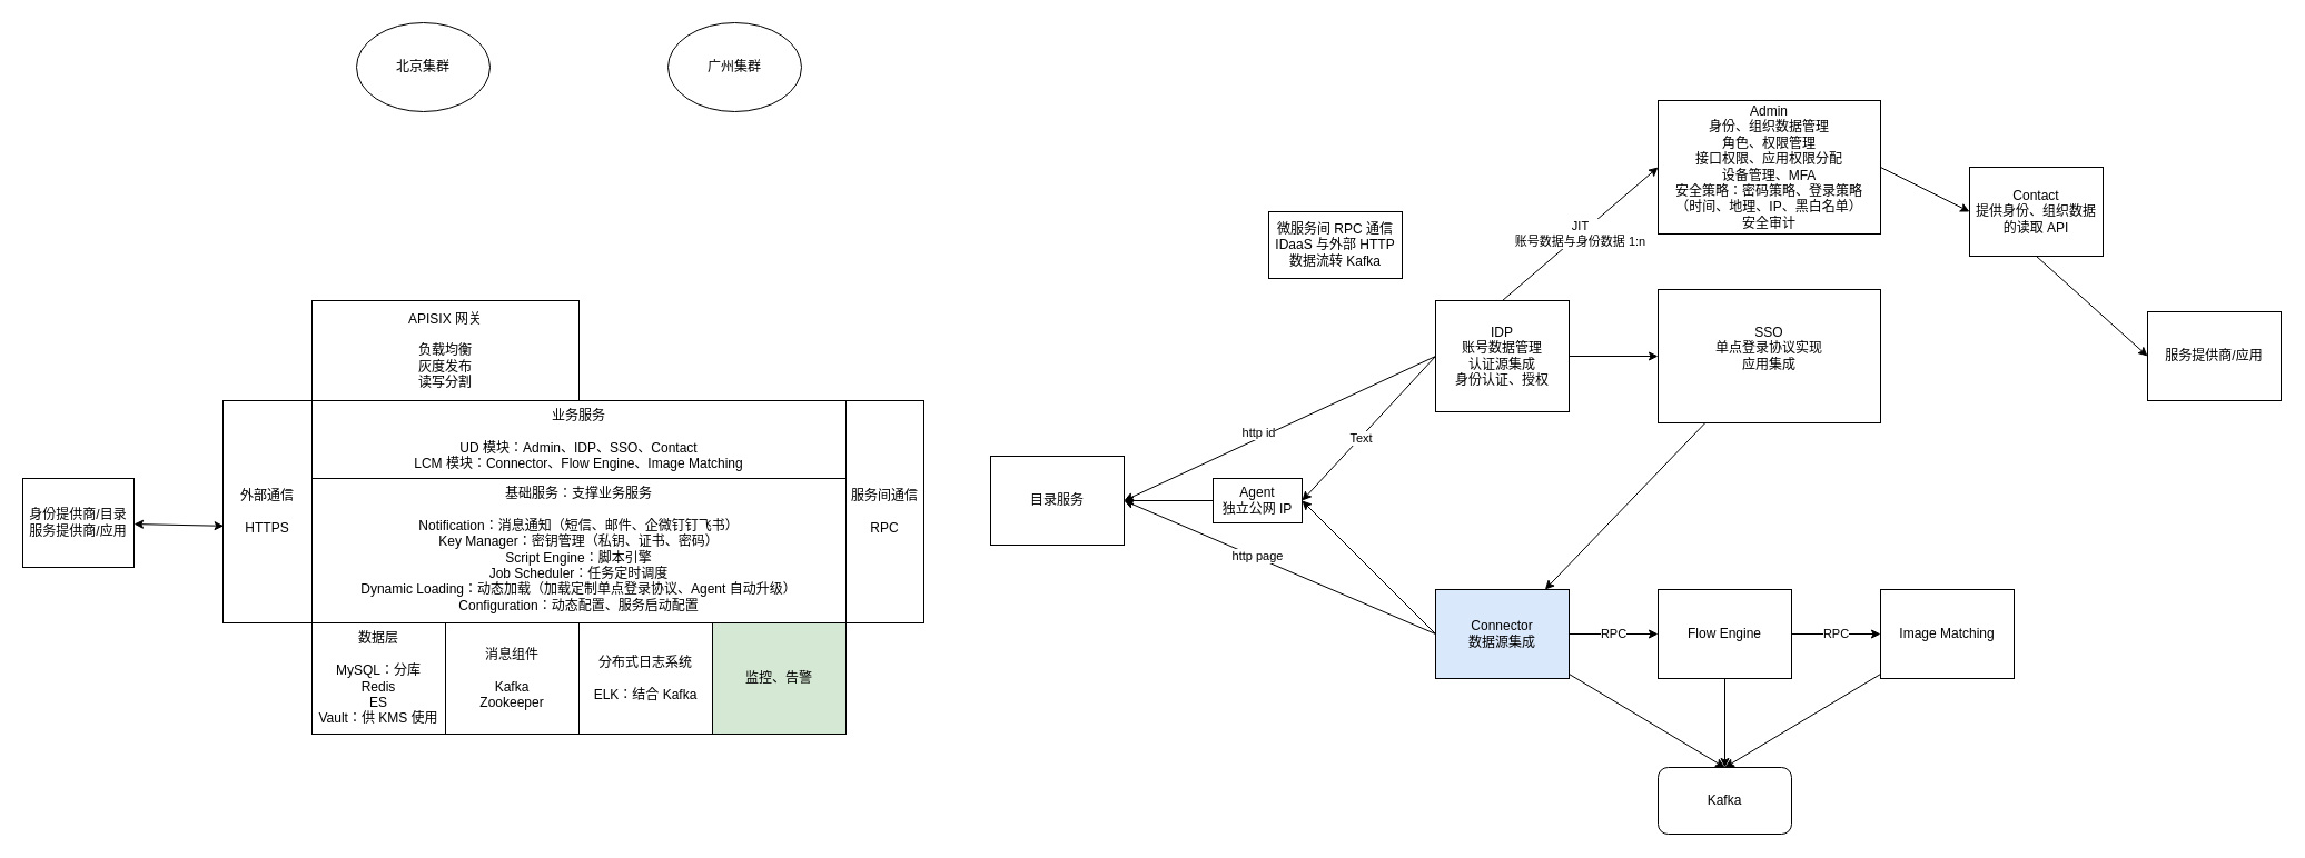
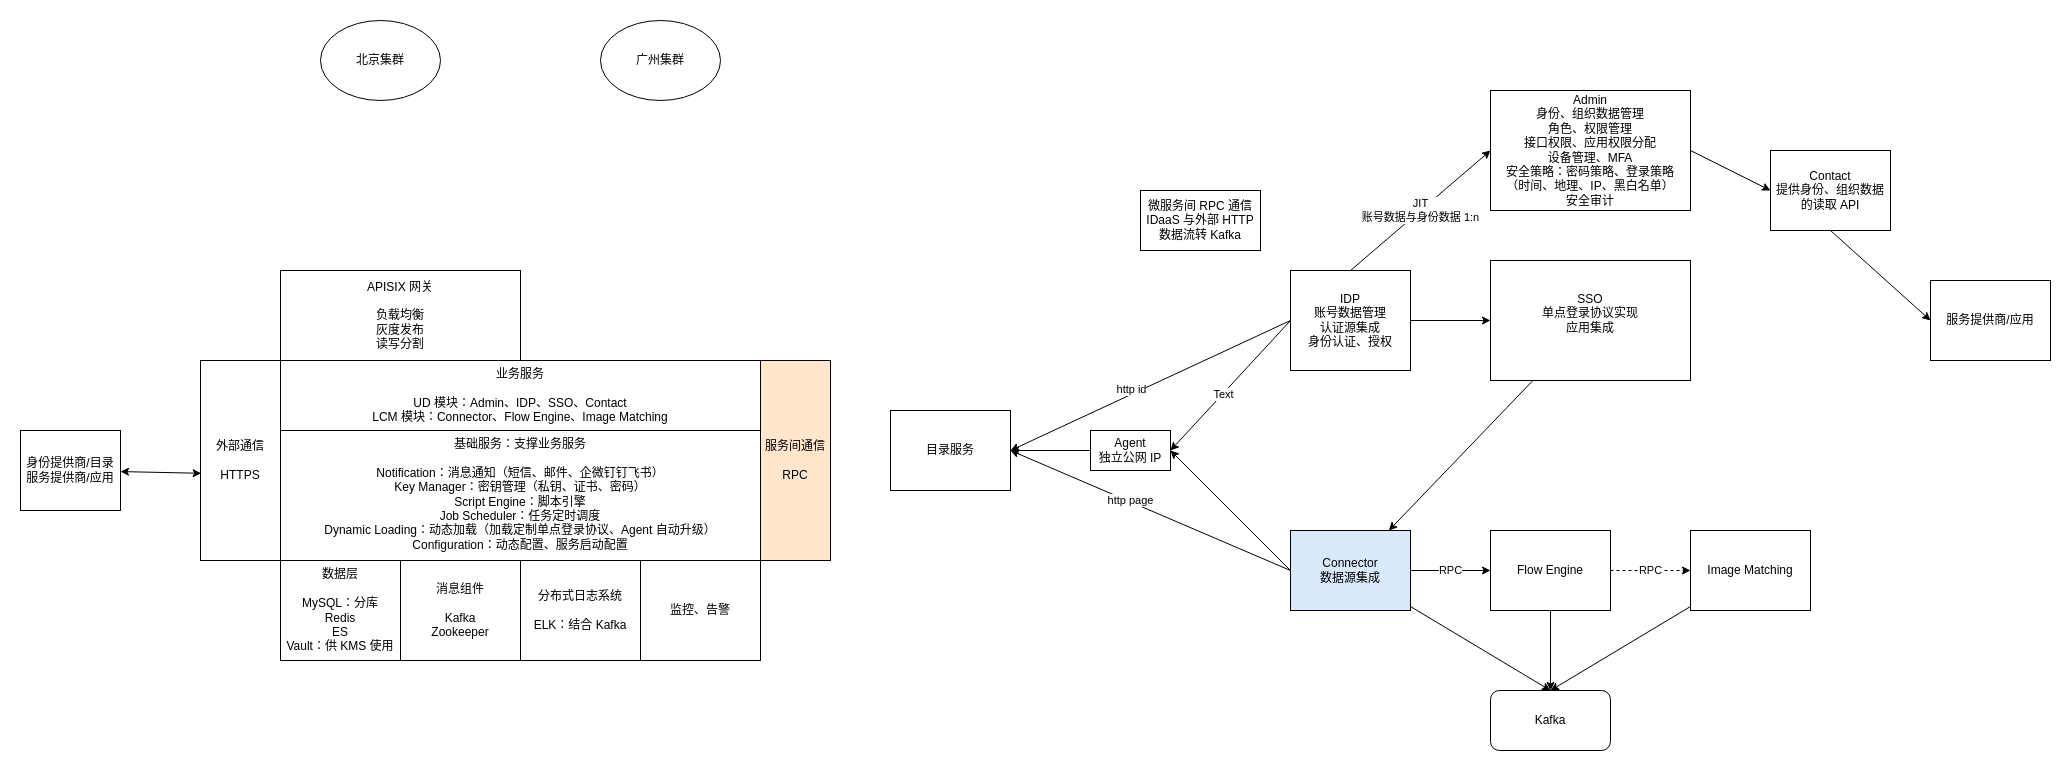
- <mxCell id="39" value="&lt;div&gt;服务间通信&lt;/div&gt;&lt;div&gt;&lt;br&gt;&lt;/div&gt;&lt;div&gt;RPC&lt;br&gt;&lt;/div&gt;" style="rounded=0;whiteSpace=wrap;html=1;" vertex="1" parent="1"><mxGeometry x="760" y="360" width="70" height="200" as="geometry" /></mxCell>
+ <mxCell id="39" value="&lt;div&gt;服务间通信&lt;/div&gt;&lt;div&gt;&lt;br&gt;&lt;/div&gt;&lt;div&gt;RPC&lt;br&gt;&lt;/div&gt;" style="rounded=0;whiteSpace=wrap;html=1;fillColor=#ffe6cc;" vertex="1" parent="1"><mxGeometry x="760" y="360" width="70" height="200" as="geometry" /></mxCell>
- <mxCell id="18" value="&lt;div&gt;RPC&lt;/div&gt;" style="edgeStyle=none;rounded=0;orthogonalLoop=1;jettySize=auto;html=1;entryX=0;entryY=0.5;entryDx=0;entryDy=0;" edge="1" parent="1" source="20" target="22"><mxGeometry relative="1" as="geometry" /></mxCell>
+ <mxCell id="18" value="&lt;div&gt;RPC&lt;/div&gt;" style="edgeStyle=none;rounded=0;orthogonalLoop=1;jettySize=auto;html=1;entryX=0;entryY=0.5;entryDx=0;entryDy=0;dashed=1;" edge="1" parent="1" source="20" target="22"><mxGeometry relative="1" as="geometry" /></mxCell>
- <mxCell id="38" value="监控、告警" style="rounded=0;whiteSpace=wrap;html=1;fillColor=#d5e8d4;" vertex="1" parent="1"><mxGeometry x="640" y="560" width="120" height="100" as="geometry" /></mxCell>
+ <mxCell id="38" value="监控、告警" style="rounded=0;whiteSpace=wrap;html=1;" vertex="1" parent="1"><mxGeometry x="640" y="560" width="120" height="100" as="geometry" /></mxCell>
